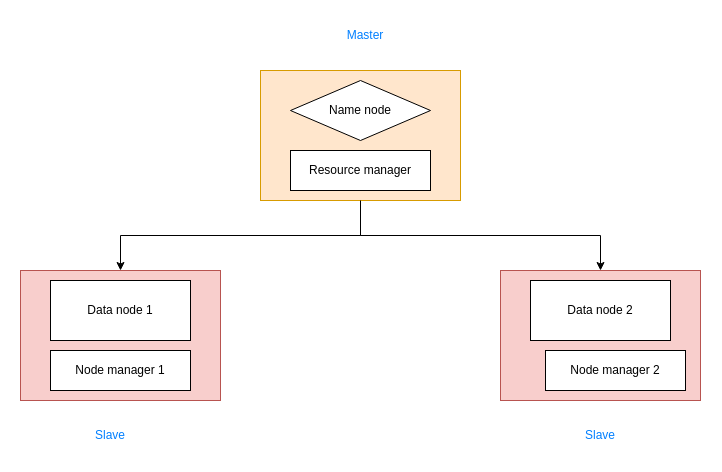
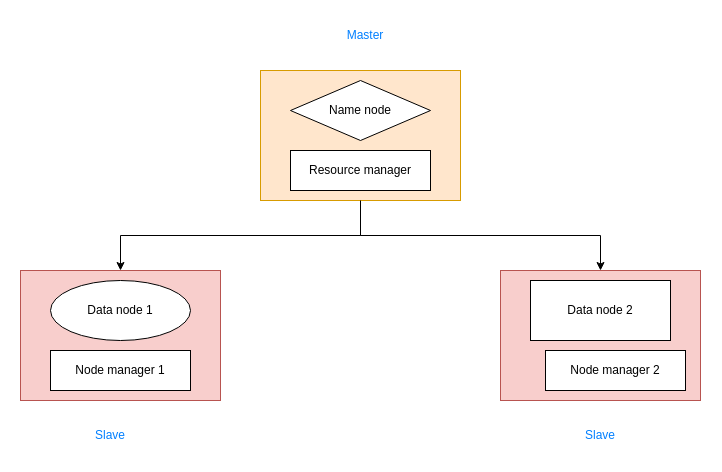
- <mxCell id="8" value="Data node 1" style="rounded=0;whiteSpace=wrap;html=1;" parent="1" vertex="1"><mxGeometry x="50" y="280" width="140" height="60" as="geometry" /></mxCell>
+ <mxCell id="8" value="Data node 1" style="ellipse;whiteSpace=wrap;html=1;" parent="1" vertex="1"><mxGeometry x="50" y="280" width="140" height="60" as="geometry" /></mxCell>
